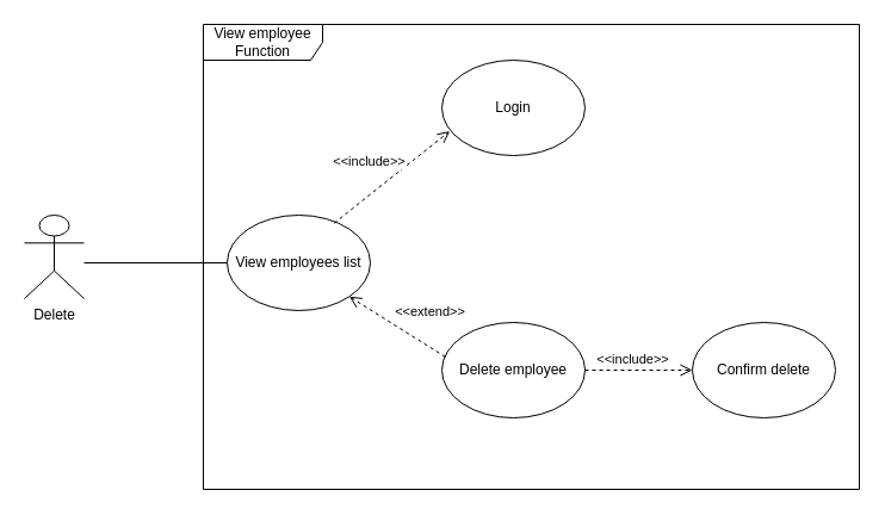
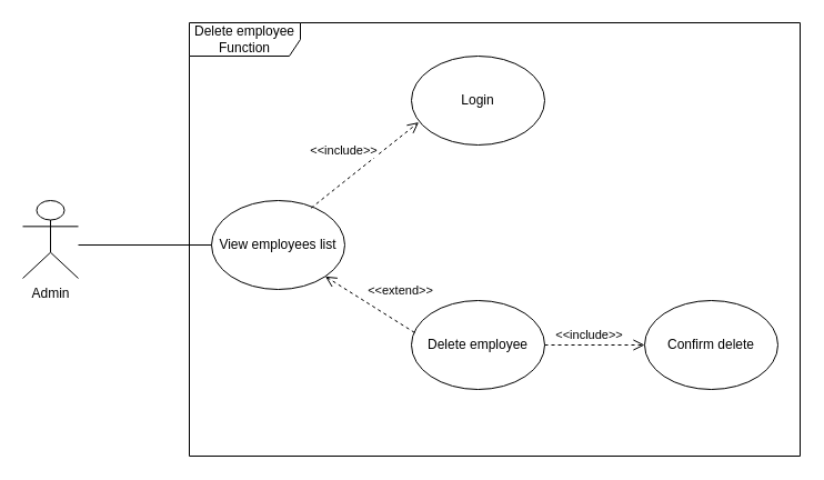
- <mxCell id="11" value="View employee Function" style="shape=umlFrame;whiteSpace=wrap;html=1;pointerEvents=0;width=100;height=30;" vertex="1" parent="1"><mxGeometry x="170" y="20" width="550" height="390" as="geometry" /></mxCell>
+ <mxCell id="11" value="Delete employee Function" style="shape=umlFrame;whiteSpace=wrap;html=1;pointerEvents=0;width=100;height=30;" vertex="1" parent="1"><mxGeometry x="170" y="20" width="550" height="390" as="geometry" /></mxCell>
- <mxCell id="2" value="Delete" style="shape=umlActor;verticalLabelPosition=bottom;verticalAlign=top;html=1;outlineConnect=0;" vertex="1" parent="1"><mxGeometry x="20" y="180" width="50" height="70" as="geometry" /></mxCell>
+ <mxCell id="2" value="Admin" style="shape=umlActor;verticalLabelPosition=bottom;verticalAlign=top;html=1;outlineConnect=0;" vertex="1" parent="1"><mxGeometry x="20" y="180" width="50" height="70" as="geometry" /></mxCell>
